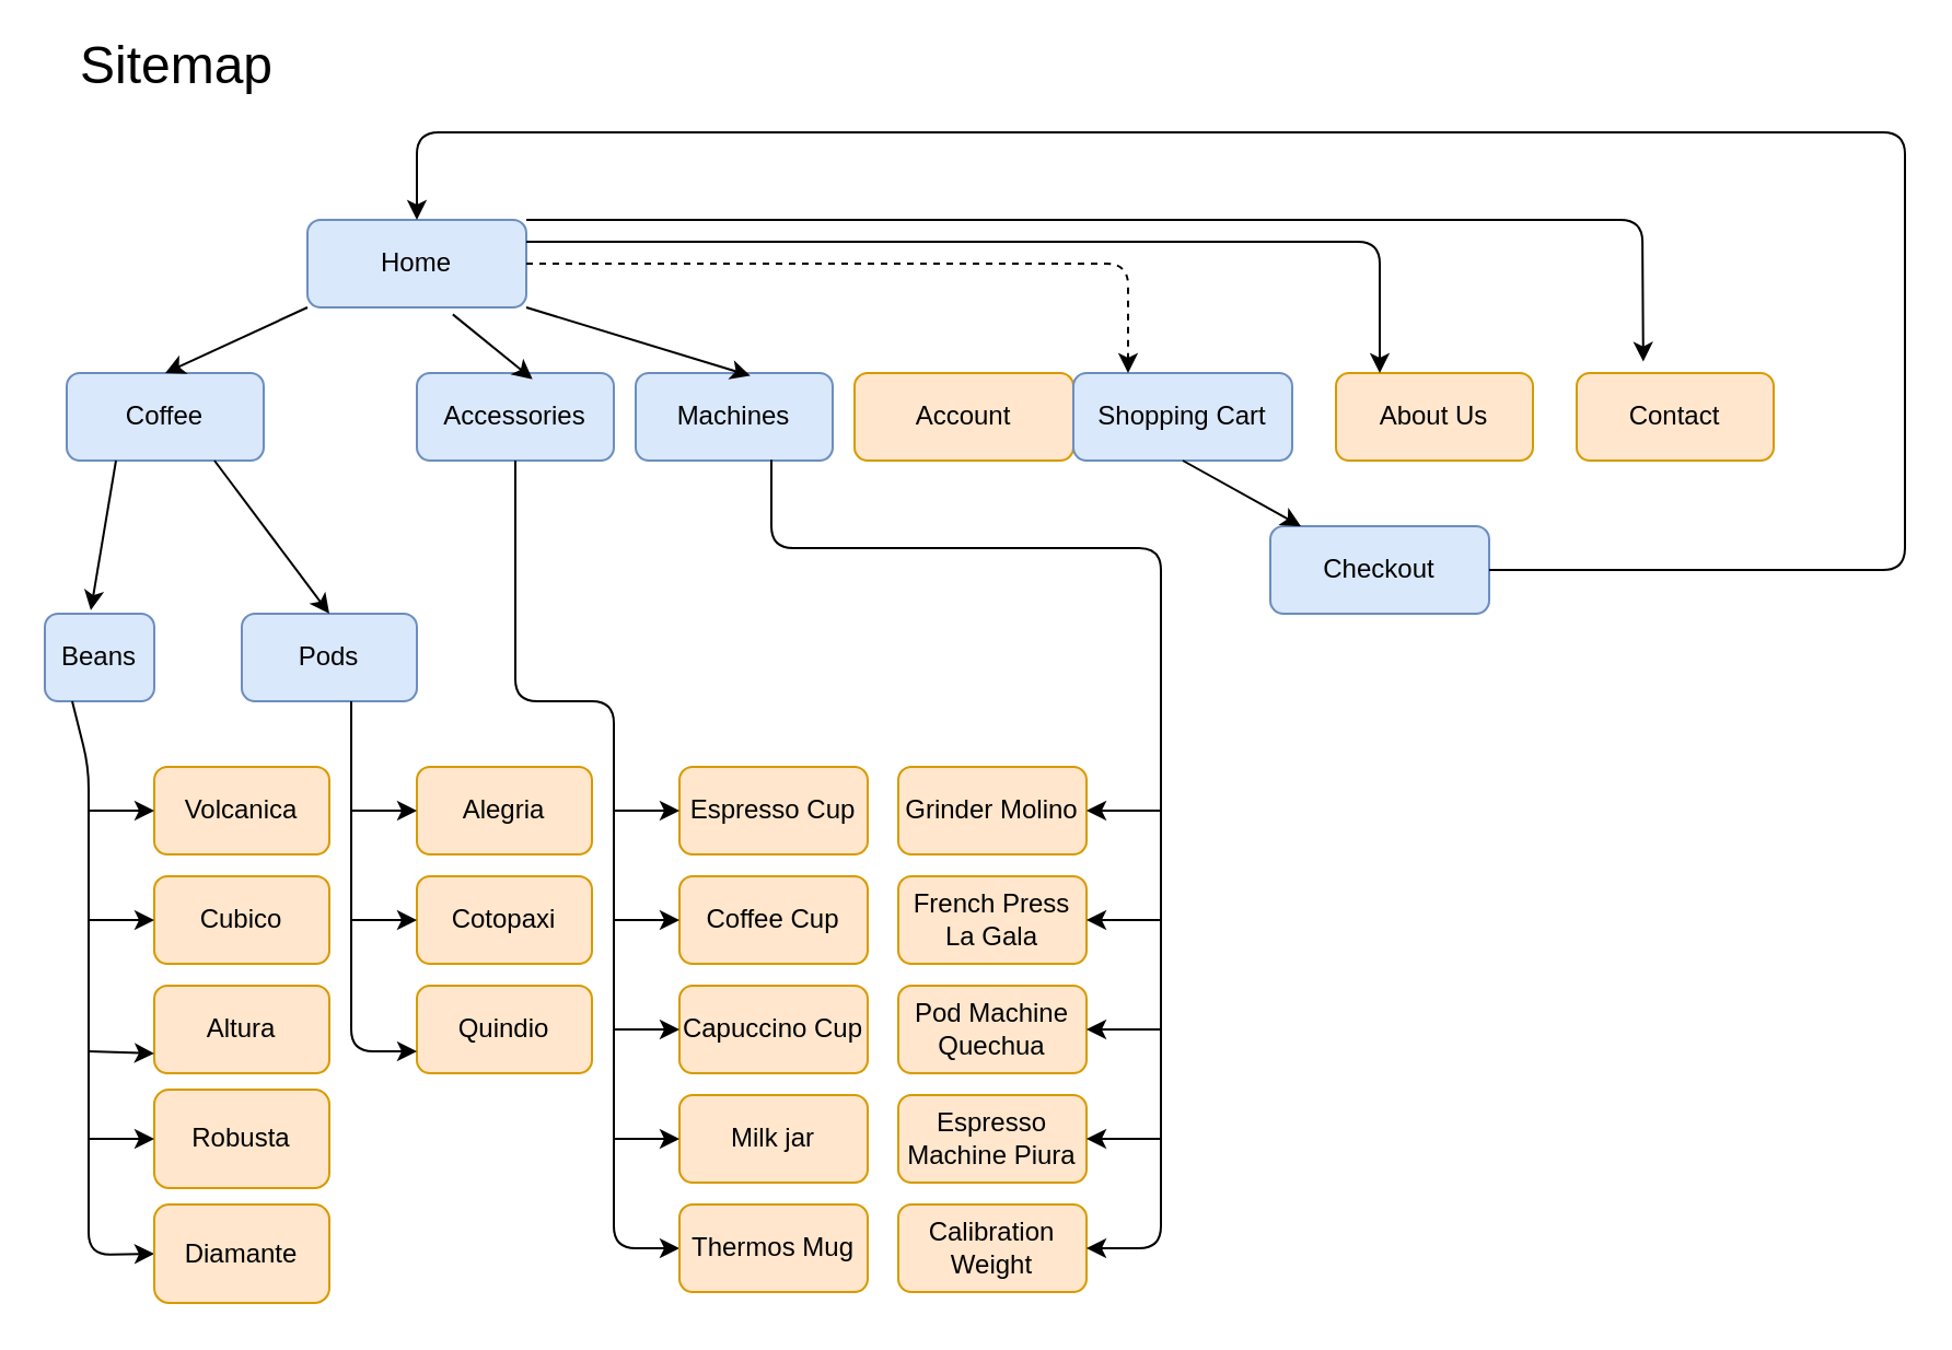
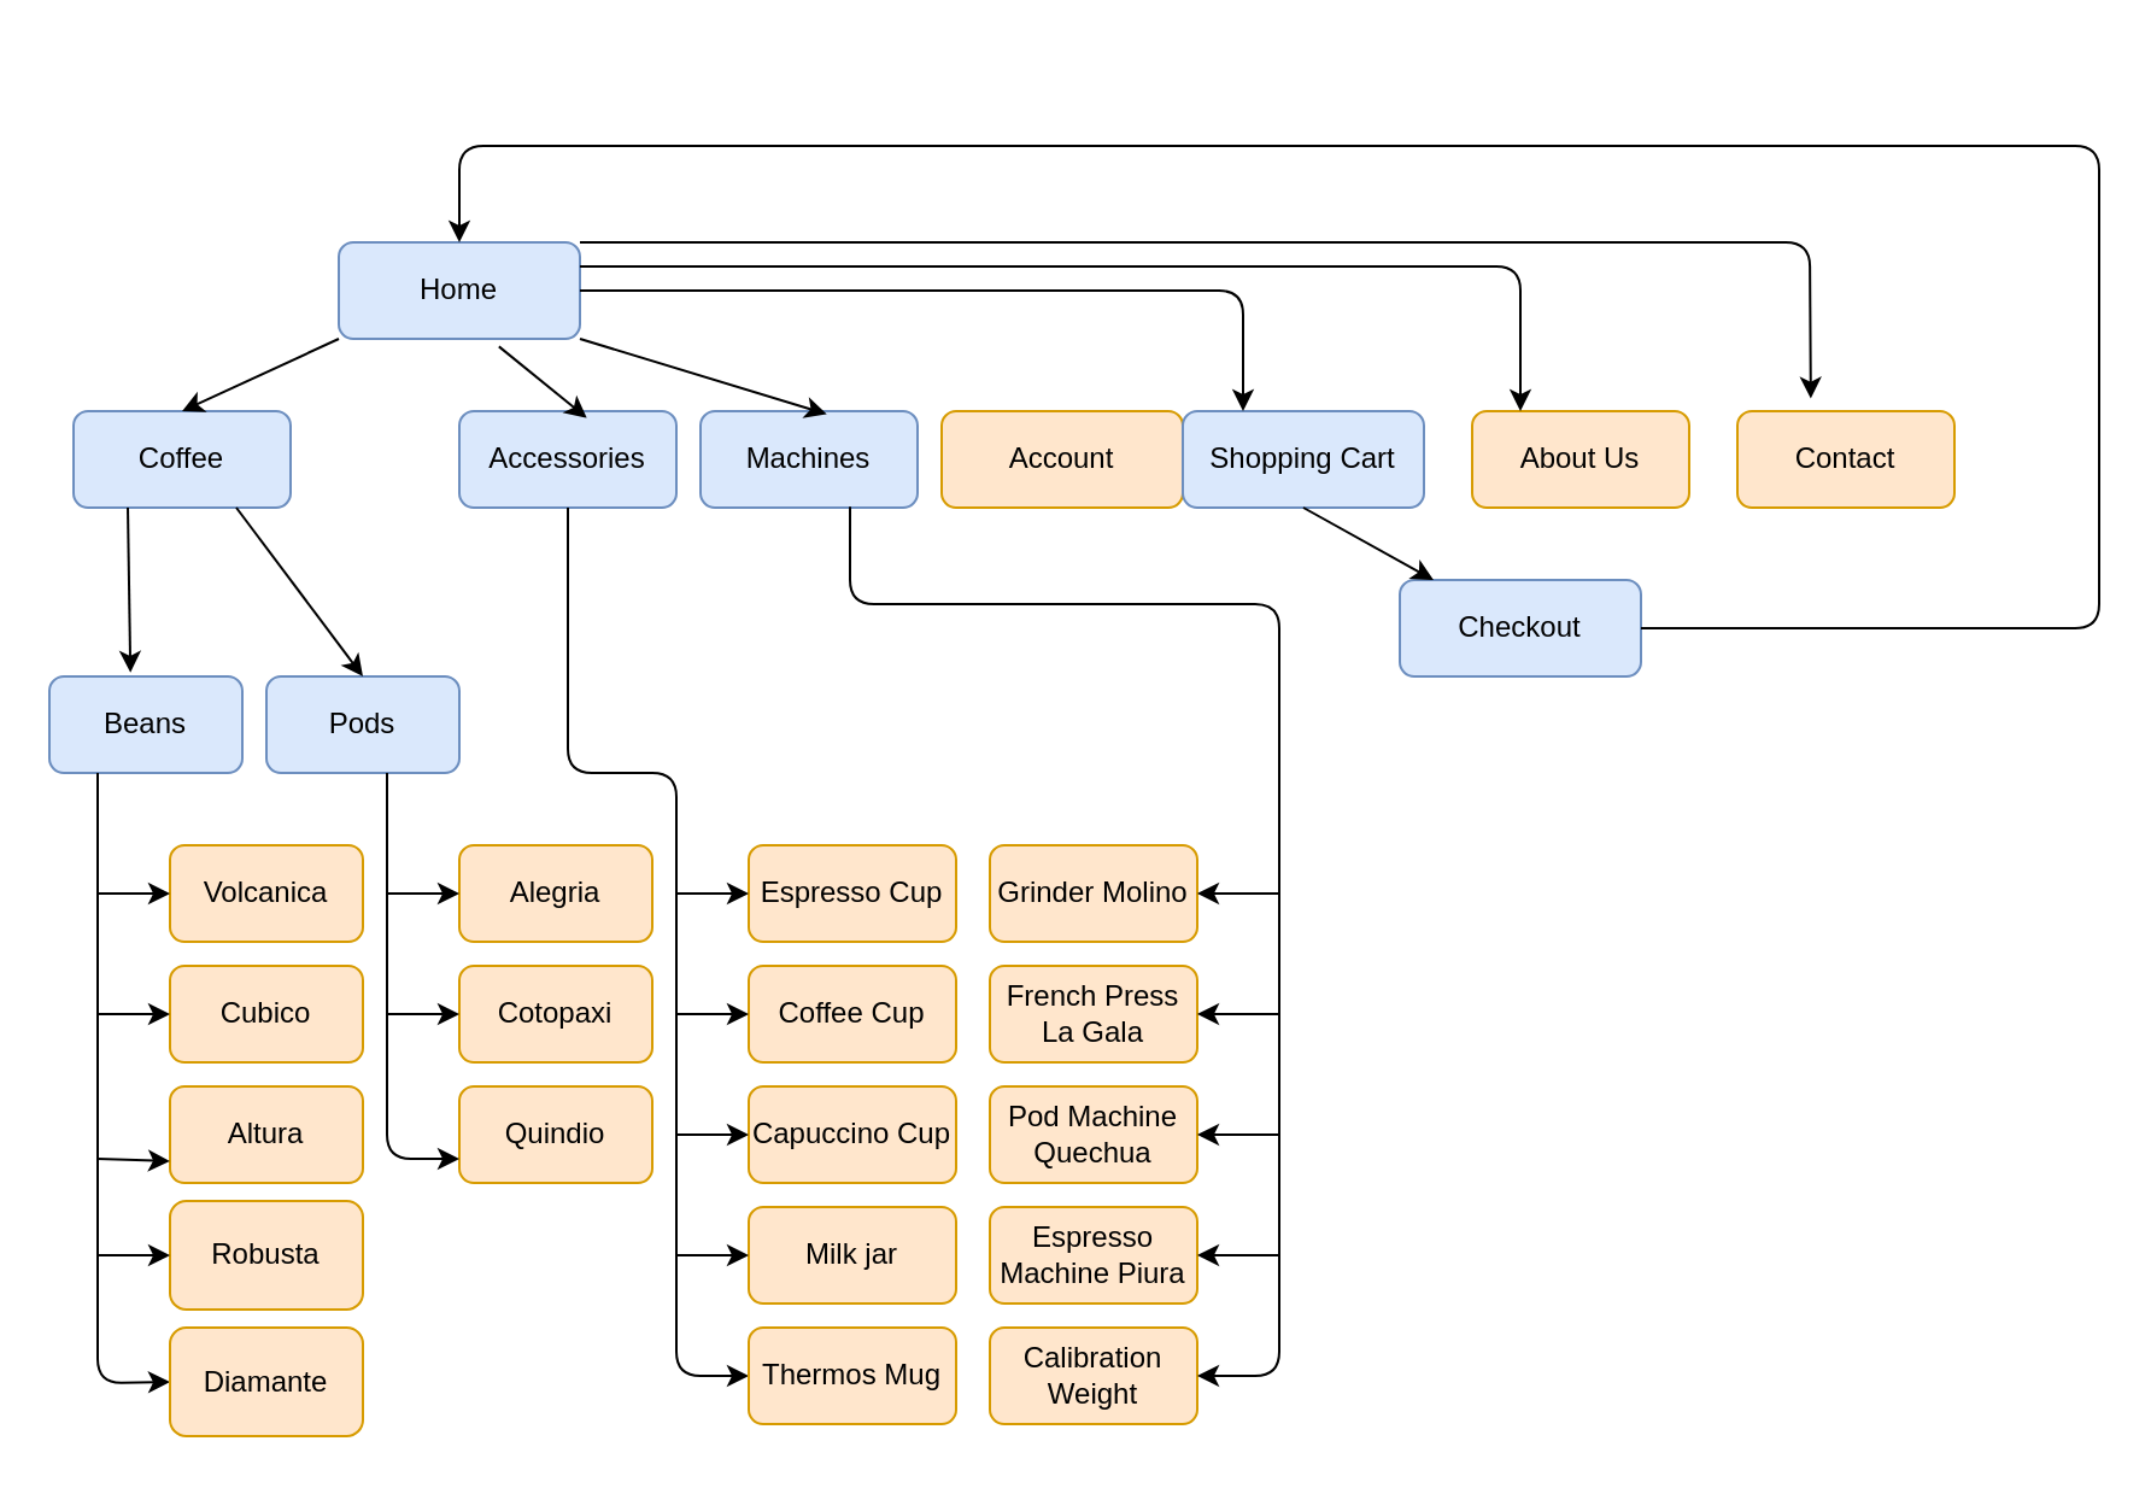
- <mxCell id="38" value="&lt;div style=&quot;text-align: justify&quot;&gt;&lt;span style=&quot;font-size: 24px&quot;&gt;Sitemap&lt;/span&gt;&lt;/div&gt;" style="text;html=1;align=center;verticalAlign=middle;resizable=0;points=[];autosize=1;" parent="1" vertex="1"><mxGeometry x="30" y="20" width="100" height="20" as="geometry" /></mxCell>
- <mxCell id="16" value="" style="endArrow=classic;html=1;exitX=1;exitY=0.5;exitDx=0;exitDy=0;entryX=0.25;entryY=0;entryDx=0;entryDy=0;dashed=1;" parent="1" source="2" target="6" edge="1"><mxGeometry width="50" height="50" relative="1" as="geometry"><mxPoint x="400" y="310" as="sourcePoint" /><mxPoint x="560" y="120" as="targetPoint" /><Array as="points"><mxPoint x="515" y="120" /></Array></mxGeometry></mxCell>
+ <mxCell id="16" value="" style="endArrow=classic;html=1;exitX=1;exitY=0.5;exitDx=0;exitDy=0;entryX=0.25;entryY=0;entryDx=0;entryDy=0;" parent="1" source="2" target="6" edge="1"><mxGeometry width="50" height="50" relative="1" as="geometry"><mxPoint x="400" y="310" as="sourcePoint" /><mxPoint x="560" y="120" as="targetPoint" /><Array as="points"><mxPoint x="515" y="120" /></Array></mxGeometry></mxCell>
- <mxCell id="10" value="Beans" style="rounded=1;whiteSpace=wrap;html=1;fillColor=#dae8fc;strokeColor=#6c8ebf;" parent="1" vertex="1"><mxGeometry x="20" y="280" width="50" height="40" as="geometry" /></mxCell>
+ <mxCell id="10" value="Beans" style="rounded=1;whiteSpace=wrap;html=1;fillColor=#dae8fc;strokeColor=#6c8ebf;" parent="1" vertex="1"><mxGeometry x="20" y="280" width="80" height="40" as="geometry" /></mxCell>
